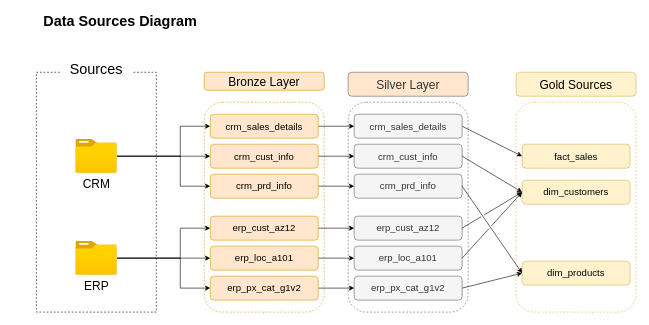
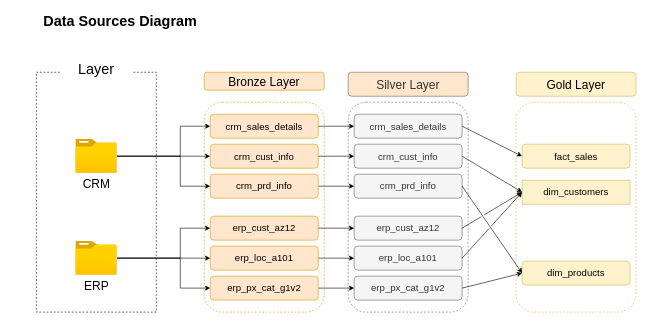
- <mxCell id="3" value="&lt;font style=&quot;font-size: 24px;&quot;&gt;Sources&lt;/font&gt;" style="rounded=1;whiteSpace=wrap;html=1;fillColor=default;strokeColor=none;" parent="1" vertex="1"><mxGeometry x="100" y="100" width="120" height="30" as="geometry" /></mxCell>
+ <mxCell id="3" value="&lt;font style=&quot;font-size: 24px;&quot;&gt;Layer&lt;/font&gt;" style="rounded=1;whiteSpace=wrap;html=1;fillColor=default;strokeColor=none;" parent="1" vertex="1"><mxGeometry x="100" y="100" width="120" height="30" as="geometry" /></mxCell>
- <mxCell id="36" value="&lt;font style=&quot;font-size: 20px;&quot;&gt;Gold Sources&lt;/font&gt;" style="rounded=1;whiteSpace=wrap;html=1;fillColor=#fff2cc;strokeColor=#d6b656;" parent="1" vertex="1"><mxGeometry x="860" y="120" width="200" height="40" as="geometry" /></mxCell>
+ <mxCell id="36" value="&lt;font style=&quot;font-size: 20px;&quot;&gt;Gold Layer&lt;/font&gt;" style="rounded=1;whiteSpace=wrap;html=1;fillColor=#fff2cc;strokeColor=#d6b656;" parent="1" vertex="1"><mxGeometry x="860" y="120" width="200" height="40" as="geometry" /></mxCell>
- <mxCell id="37" value="&lt;font style=&quot;font-size: 16px;&quot;&gt;dim_customers&lt;/font&gt;" style="rounded=1;whiteSpace=wrap;html=1;fillColor=#fff2cc;strokeColor=#d6b656;" parent="1" vertex="1"><mxGeometry x="870" y="300" width="180" height="40" as="geometry" /></mxCell>
+ <mxCell id="37" value="&lt;font style=&quot;font-size: 16px;&quot;&gt;dim_customers&lt;/font&gt;" style="whiteSpace=wrap;html=1;fillColor=#fff2cc;strokeColor=#d6b656;rounded=0;" parent="1" vertex="1"><mxGeometry x="870" y="300" width="180" height="40" as="geometry" /></mxCell>
